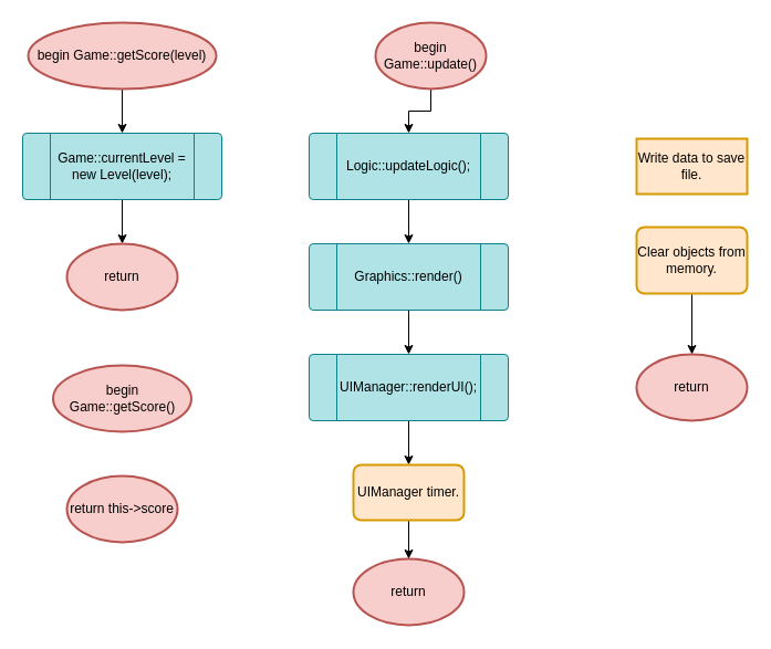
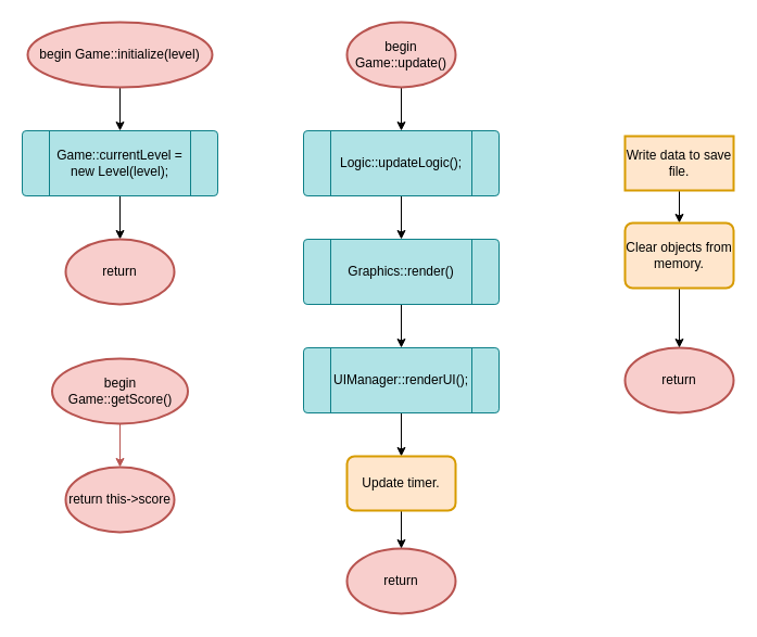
- <mxCell id="3" value="begin Game::getScore(level)" style="strokeWidth=2;html=1;shape=mxgraph.flowchart.start_1;whiteSpace=wrap;fillColor=#f8cecc;strokeColor=#b85450;" vertex="1" parent="1"><mxGeometry x="25" y="20" width="170" height="60" as="geometry" /></mxCell>
+ <mxCell id="3" value="begin Game::initialize(level)" style="strokeWidth=2;html=1;shape=mxgraph.flowchart.start_1;whiteSpace=wrap;fillColor=#f8cecc;strokeColor=#b85450;" vertex="1" parent="1"><mxGeometry x="25" y="20" width="170" height="60" as="geometry" /></mxCell>
- <mxCell id="5" value="begin Game::update()" style="strokeWidth=2;html=1;shape=mxgraph.flowchart.start_1;whiteSpace=wrap;fillColor=#f8cecc;strokeColor=#b85450;" vertex="1" parent="1"><mxGeometry x="339" y="20" width="100" height="60" as="geometry" /></mxCell>
+ <mxCell id="5" value="begin Game::update()" style="strokeWidth=2;html=1;shape=mxgraph.flowchart.start_1;whiteSpace=wrap;fillColor=#f8cecc;strokeColor=#b85450;" vertex="1" parent="1"><mxGeometry x="319" y="20" width="100" height="60" as="geometry" /></mxCell>
+ <mxCell id="17" value="" style="edgeStyle=orthogonalEdgeStyle;rounded=0;orthogonalLoop=1;jettySize=auto;html=1;" edge="1" parent="1" source="18" target="20"><mxGeometry relative="1" as="geometry" /></mxCell>
+ <mxCell id="21" value="" style="edgeStyle=orthogonalEdgeStyle;rounded=0;orthogonalLoop=1;jettySize=auto;html=1;fillColor=#f8cecc;strokeColor=#b85450;" edge="1" parent="1" source="22" target="25"><mxGeometry relative="1" as="geometry" /></mxCell>
- <mxCell id="24" value="UIManager timer." style="rounded=1;whiteSpace=wrap;html=1;absoluteArcSize=1;arcSize=14;strokeWidth=2;fillColor=#ffe6cc;strokeColor=#d79b00;" vertex="1" parent="1"><mxGeometry x="319" y="420" width="100" height="50" as="geometry" /></mxCell>
+ <mxCell id="24" value="Update timer." style="rounded=1;whiteSpace=wrap;html=1;absoluteArcSize=1;arcSize=14;strokeWidth=2;fillColor=#ffe6cc;strokeColor=#d79b00;" vertex="1" parent="1"><mxGeometry x="319" y="420" width="100" height="50" as="geometry" /></mxCell>
